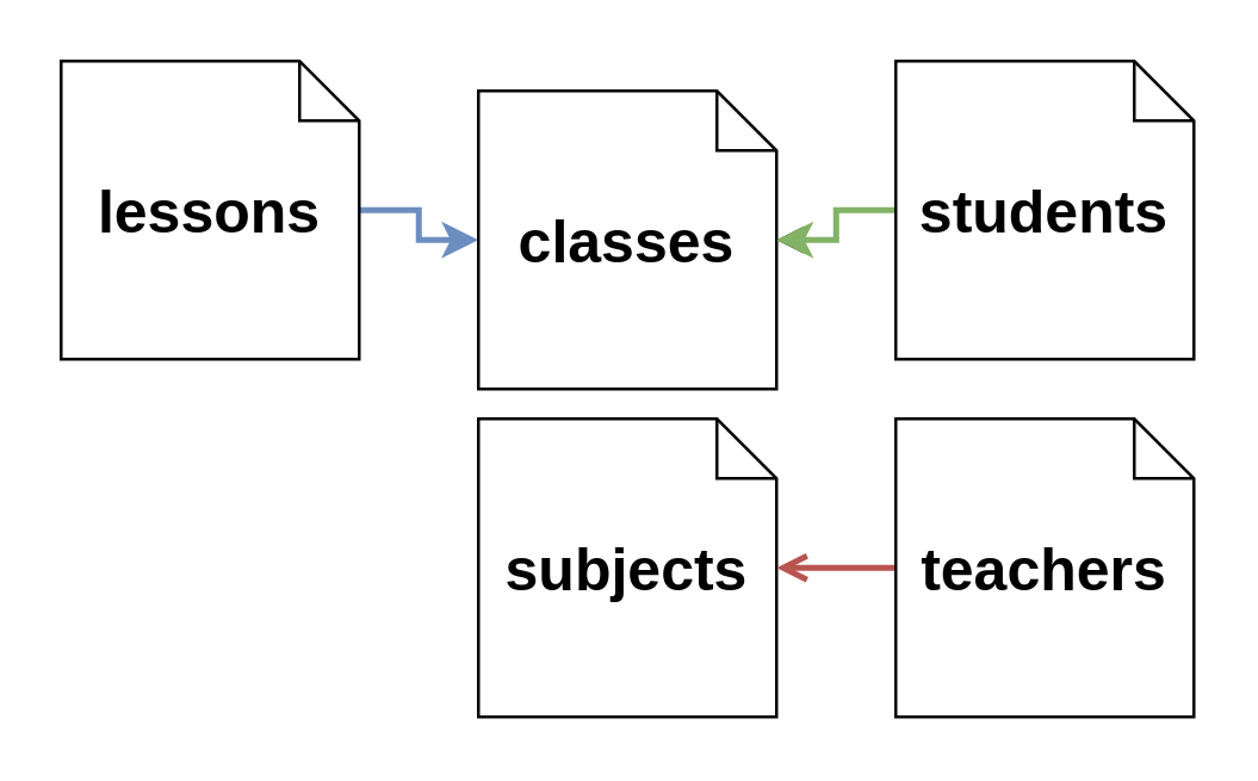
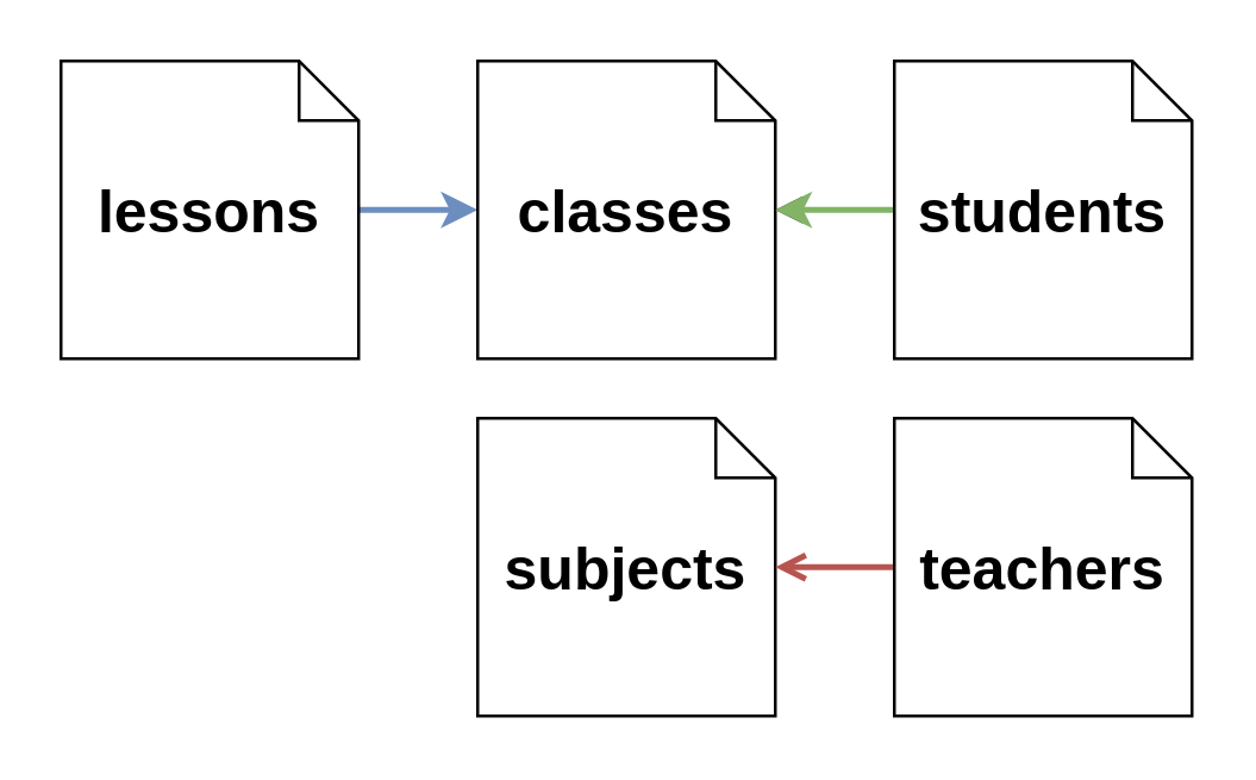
- <mxCell id="4" value="&lt;font style=&quot;font-size: 20px;&quot;&gt;&lt;b&gt;classes&lt;/b&gt;&lt;/font&gt;" style="shape=note;size=20;whiteSpace=wrap;html=1;" vertex="1" parent="1"><mxGeometry x="160" y="30" width="100" height="100" as="geometry" /></mxCell>
+ <mxCell id="4" value="&lt;font style=&quot;font-size: 20px;&quot;&gt;&lt;b&gt;classes&lt;/b&gt;&lt;/font&gt;" style="shape=note;size=20;whiteSpace=wrap;html=1;" vertex="1" parent="1"><mxGeometry x="160" y="20" width="100" height="100" as="geometry" /></mxCell>
